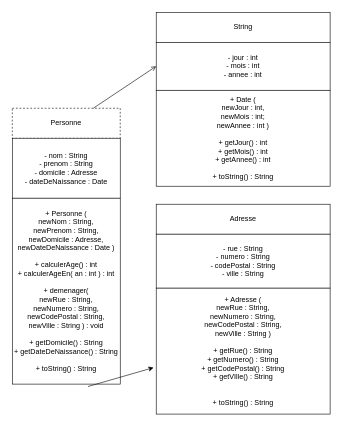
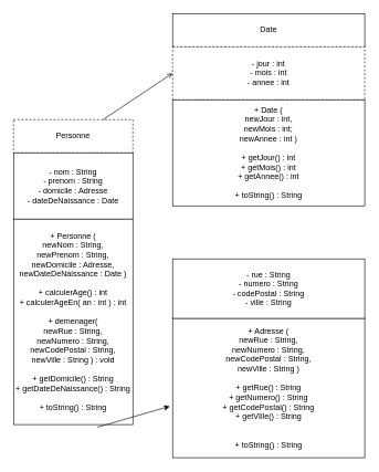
- <mxCell id="6" value="String" style="rounded=0;whiteSpace=wrap;html=1;" vertex="1" parent="1"><mxGeometry x="260" y="20" width="290" height="50" as="geometry" /></mxCell>
+ <mxCell id="6" value="Date" style="rounded=0;whiteSpace=wrap;html=1;" vertex="1" parent="1"><mxGeometry x="260" y="20" width="290" height="50" as="geometry" /></mxCell>
- <mxCell id="7" value="- jour : int&lt;br&gt;- mois : int&lt;br&gt;- annee : int" style="rounded=0;whiteSpace=wrap;html=1;" vertex="1" parent="1"><mxGeometry x="260" y="70" width="290" height="80" as="geometry" /></mxCell>
+ <mxCell id="7" value="- jour : int&lt;br&gt;- mois : int&lt;br&gt;- annee : int" style="rounded=0;whiteSpace=wrap;html=1;dashed=1;" vertex="1" parent="1"><mxGeometry x="260" y="70" width="290" height="80" as="geometry" /></mxCell>
- <mxCell id="4" value="Adresse" style="rounded=0;whiteSpace=wrap;html=1;" vertex="1" parent="1"><mxGeometry x="260" y="340" width="290" height="50" as="geometry" /></mxCell>
